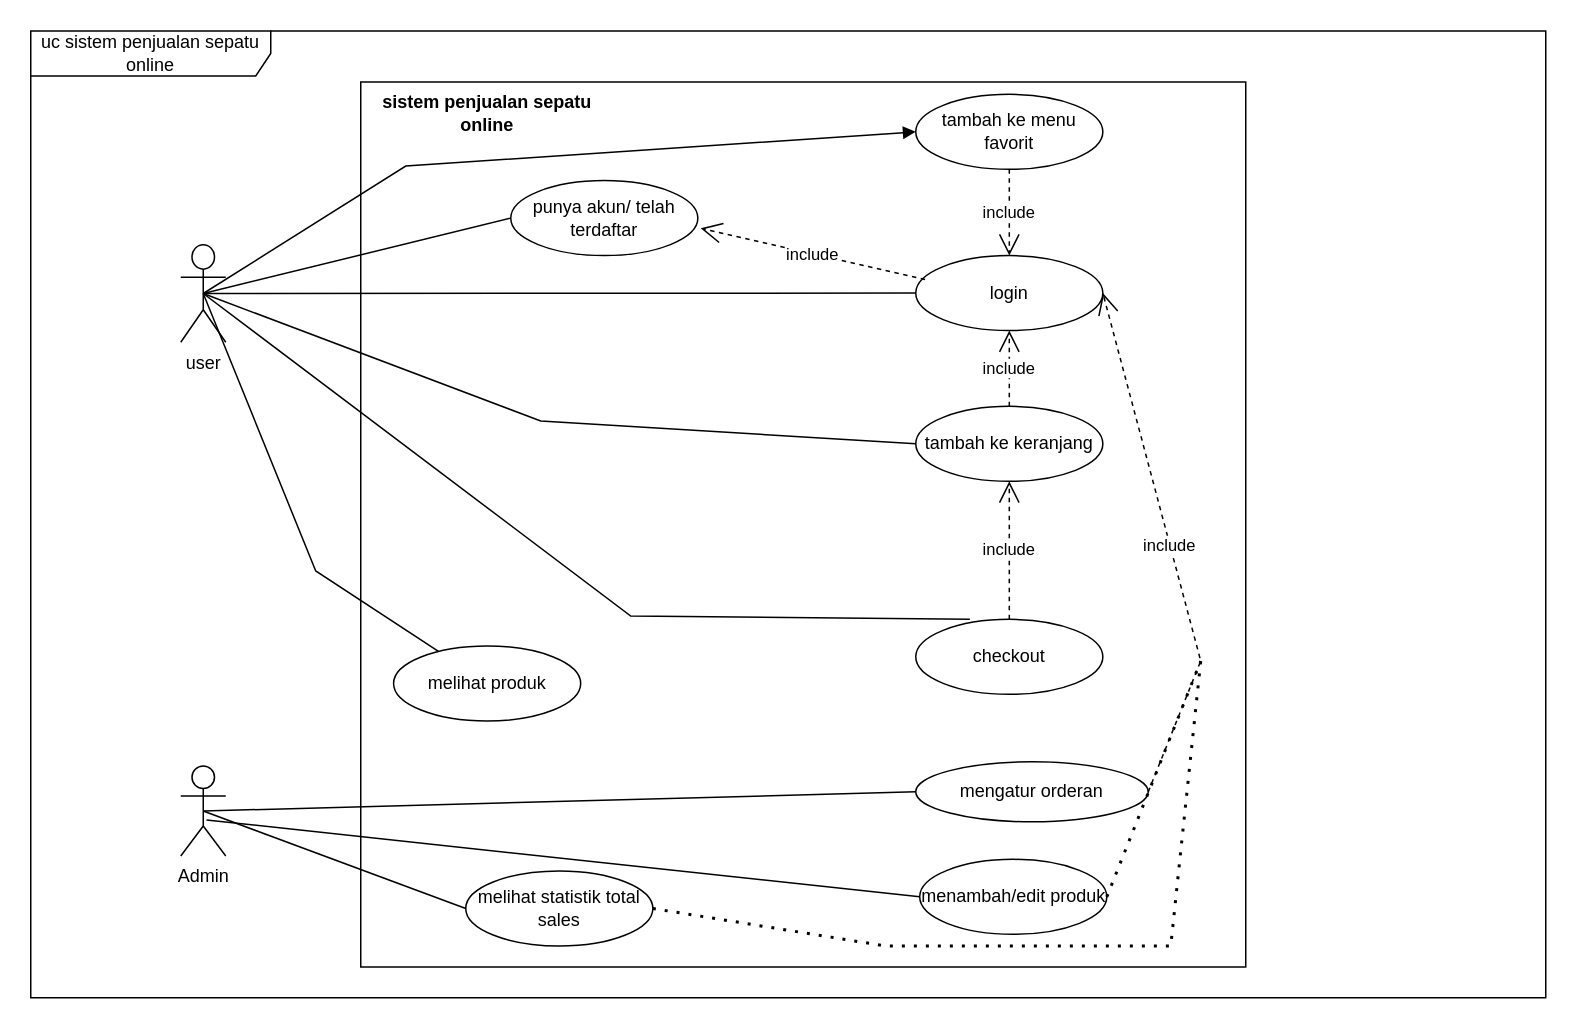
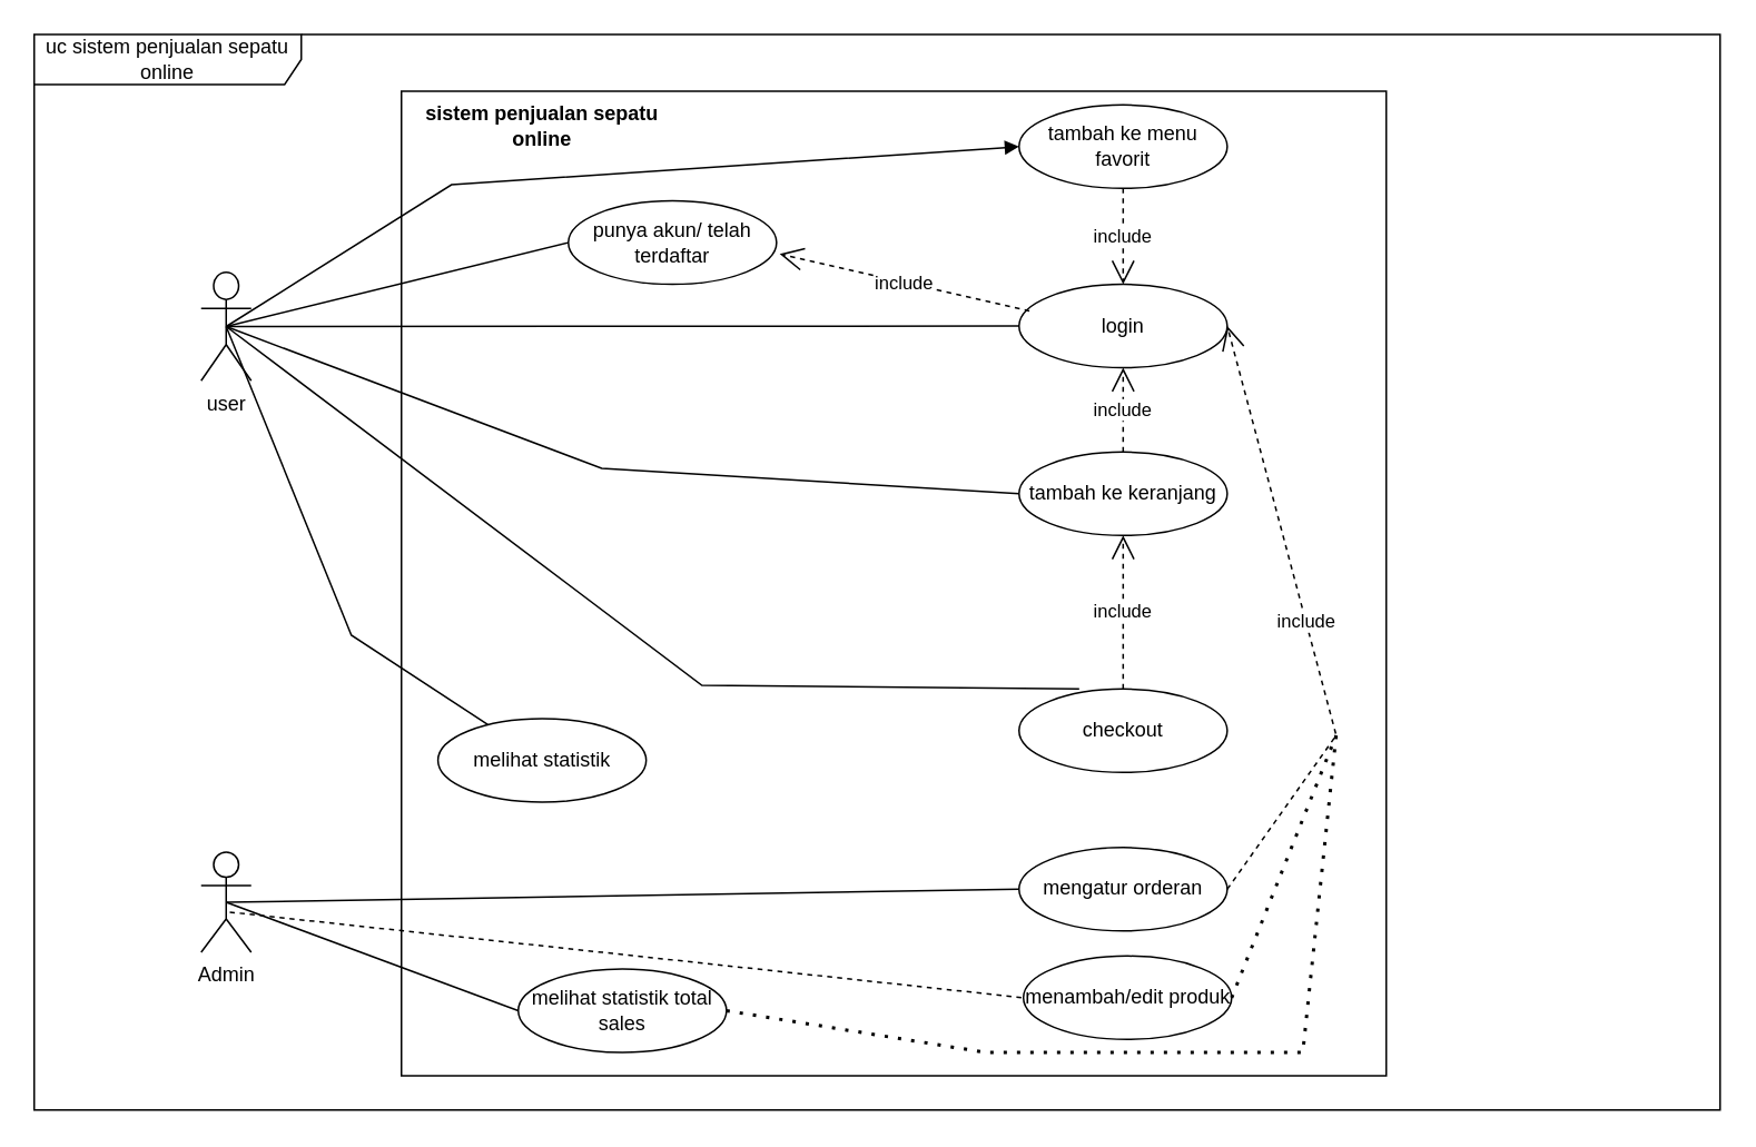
- <mxCell id="7" value="melihat produk" style="ellipse;whiteSpace=wrap;html=1;" vertex="1" parent="1"><mxGeometry x="261.89" y="430" width="124.74" height="50" as="geometry" /></mxCell>
+ <mxCell id="7" value="melihat statistik" style="ellipse;whiteSpace=wrap;html=1;" vertex="1" parent="1"><mxGeometry x="261.89" y="430" width="124.74" height="50" as="geometry" /></mxCell>
- <mxCell id="20" value="mengatur orderan" style="ellipse;whiteSpace=wrap;html=1;" vertex="1" parent="1"><mxGeometry x="610" y="507.24" width="155" height="40" as="geometry" /></mxCell>
+ <mxCell id="20" value="mengatur orderan" style="ellipse;whiteSpace=wrap;html=1;" vertex="1" parent="1"><mxGeometry x="610" y="507.24" width="124.74" height="50" as="geometry" /></mxCell>
- <mxCell id="28" value="" style="endArrow=none;html=1;rounded=0;exitX=0.572;exitY=0.599;exitDx=0;exitDy=0;exitPerimeter=0;entryX=0;entryY=0.5;entryDx=0;entryDy=0;" edge="1" parent="1" source="6" target="19"><mxGeometry width="50" height="50" relative="1" as="geometry"><mxPoint x="380" y="510" as="sourcePoint" /><mxPoint x="430" y="460" as="targetPoint" /></mxGeometry></mxCell>
+ <mxCell id="28" value="" style="endArrow=none;html=1;rounded=0;exitX=0.572;exitY=0.599;exitDx=0;exitDy=0;exitPerimeter=0;entryX=0;entryY=0.5;entryDx=0;entryDy=0;dashed=1;" edge="1" parent="1" source="6" target="19"><mxGeometry width="50" height="50" relative="1" as="geometry"><mxPoint x="380" y="510" as="sourcePoint" /><mxPoint x="430" y="460" as="targetPoint" /></mxGeometry></mxCell>
